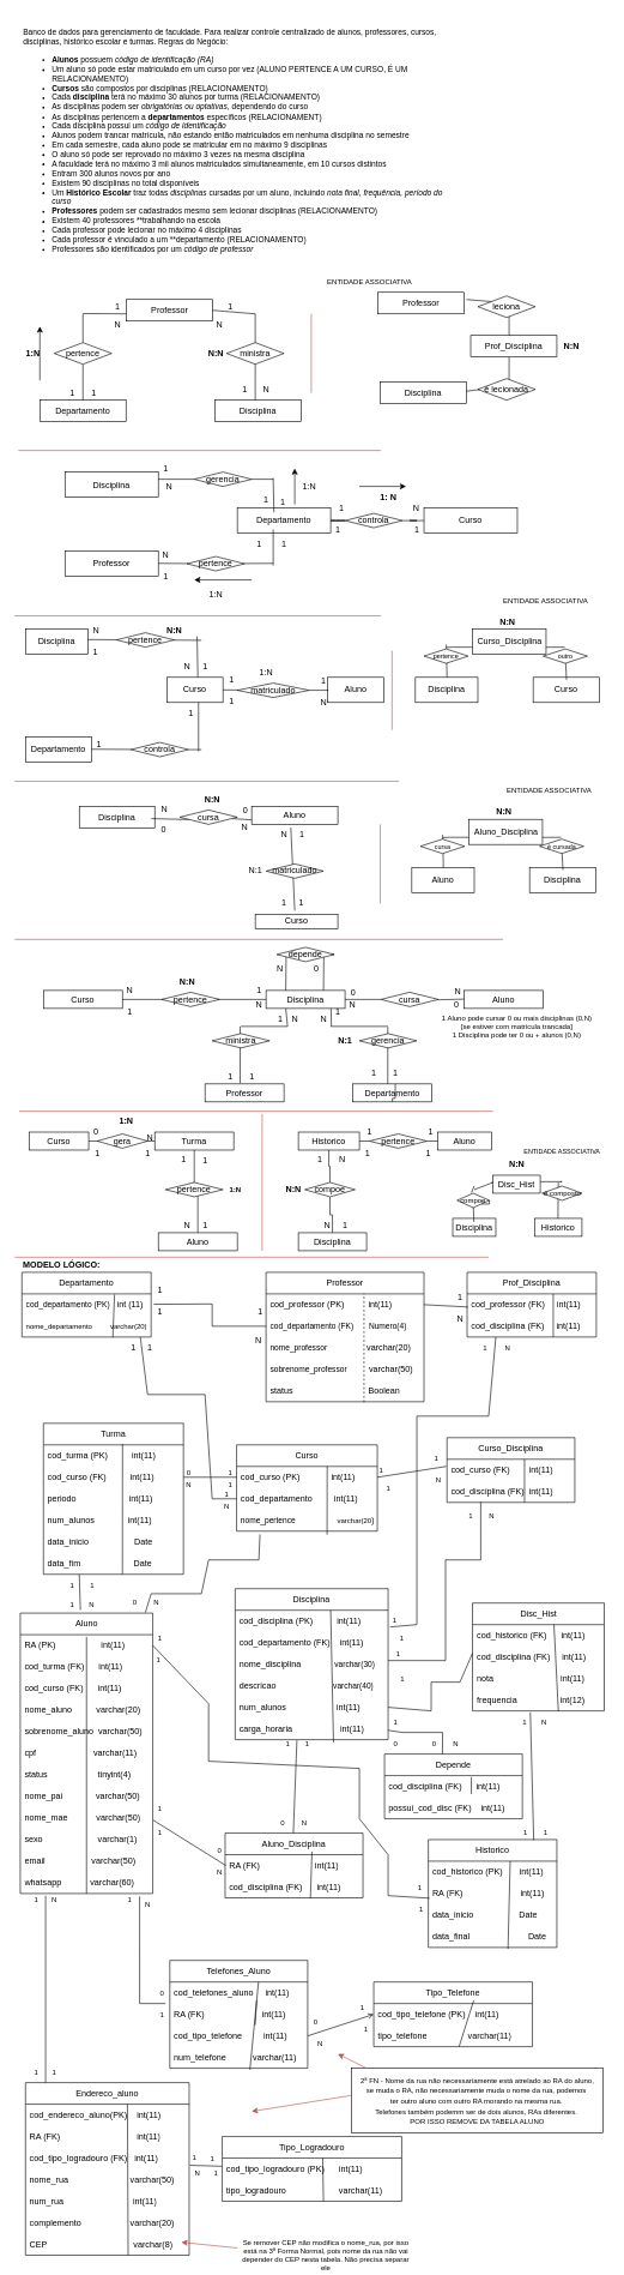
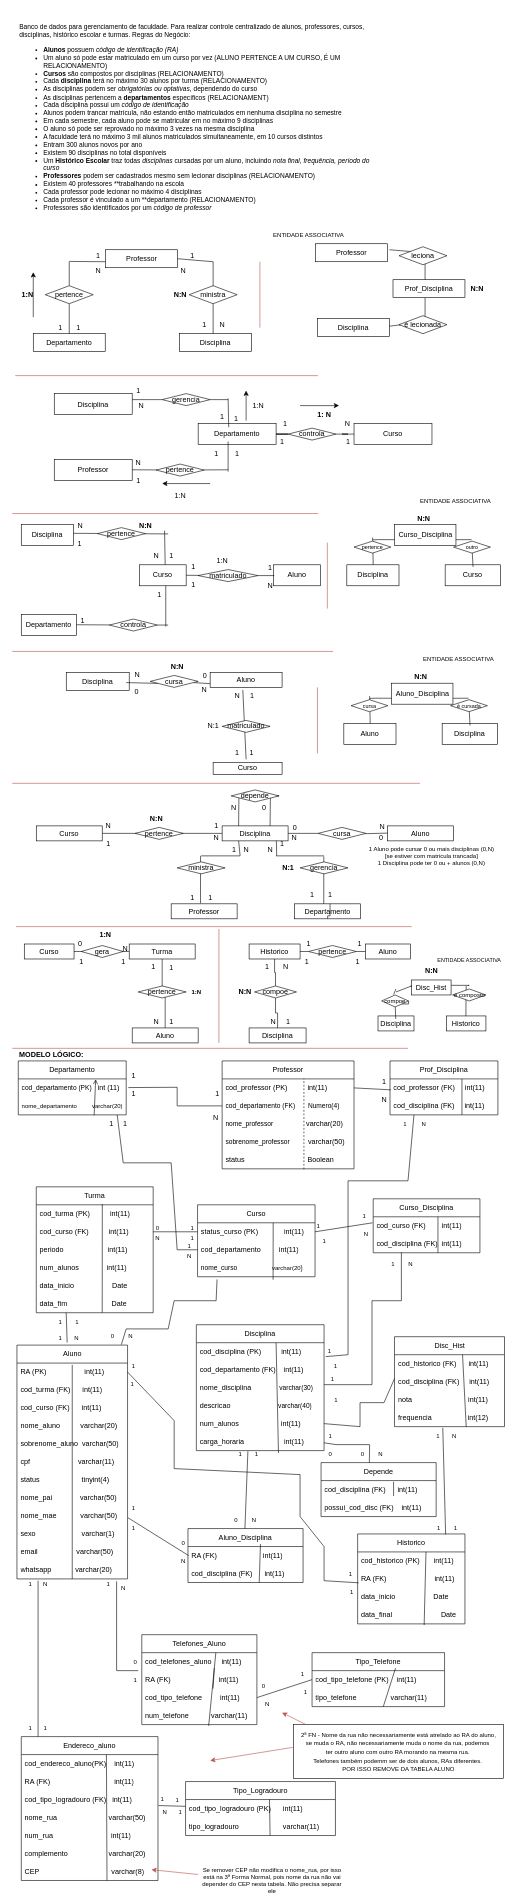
- <mxCell id="39" value="" style="endArrow=none;html=1;rounded=0;fontSize=10;entryX=0.717;entryY=0.025;entryDx=0;entryDy=0;entryPerimeter=0;exitX=0.703;exitY=1.025;exitDx=0;exitDy=0;exitPerimeter=0;" parent="36" source="38" target="37" edge="1"><mxGeometry width="50" height="50" relative="1" as="geometry"><mxPoint x="140.0" y="125" as="sourcePoint" /><mxPoint x="140.175" y="30" as="targetPoint" /></mxGeometry></mxCell>
+ <mxCell id="39" value="" style="endArrow=open;html=1;rounded=0;fontSize=10;entryX=0.717;entryY=0.025;entryDx=0;entryDy=0;entryPerimeter=0;exitX=0.703;exitY=1.025;exitDx=0;exitDy=0;exitPerimeter=0;" parent="36" source="38" target="37" edge="1"><mxGeometry width="50" height="50" relative="1" as="geometry"><mxPoint x="140.0" y="125" as="sourcePoint" /><mxPoint x="140.175" y="30" as="targetPoint" /></mxGeometry></mxCell>
- <mxCell id="32" value="cod_curso (PK)&amp;nbsp; &amp;nbsp; &amp;nbsp; &amp;nbsp; &amp;nbsp; &amp;nbsp; &amp;nbsp;int(11)" style="text;strokeColor=none;fillColor=none;align=left;verticalAlign=middle;spacingLeft=4;spacingRight=4;overflow=hidden;points=[[0,0.5],[1,0.5]];portConstraint=eastwest;rotatable=0;whiteSpace=wrap;html=1;" parent="31" vertex="1"><mxGeometry y="30" width="196" height="30" as="geometry" /></mxCell>
+ <mxCell id="32" value="status_curso (PK)&amp;nbsp; &amp;nbsp; &amp;nbsp; &amp;nbsp; &amp;nbsp; &amp;nbsp; &amp;nbsp;int(11)" style="text;strokeColor=none;fillColor=none;align=left;verticalAlign=middle;spacingLeft=4;spacingRight=4;overflow=hidden;points=[[0,0.5],[1,0.5]];portConstraint=eastwest;rotatable=0;whiteSpace=wrap;html=1;" parent="31" vertex="1"><mxGeometry y="30" width="196" height="30" as="geometry" /></mxCell>
- <mxCell id="35" value="&lt;font style=&quot;font-size: 11px;&quot;&gt;nome_pertence&amp;nbsp; &amp;nbsp; &amp;nbsp; &amp;nbsp; &amp;nbsp; &amp;nbsp; &amp;nbsp; &amp;nbsp; &amp;nbsp; &amp;nbsp;&lt;/font&gt;&lt;font size=&quot;1&quot; style=&quot;&quot;&gt;varchar(20&lt;/font&gt;&lt;font style=&quot;font-size: 11px;&quot;&gt;)&lt;/font&gt;" style="text;strokeColor=none;fillColor=none;align=left;verticalAlign=middle;spacingLeft=4;spacingRight=4;overflow=hidden;points=[[0,0.5],[1,0.5]];portConstraint=eastwest;rotatable=0;whiteSpace=wrap;html=1;" parent="31" vertex="1"><mxGeometry y="90" width="196" height="30" as="geometry" /></mxCell>
+ <mxCell id="35" value="&lt;font style=&quot;font-size: 11px;&quot;&gt;nome_curso&amp;nbsp; &amp;nbsp; &amp;nbsp; &amp;nbsp; &amp;nbsp; &amp;nbsp; &amp;nbsp; &amp;nbsp; &amp;nbsp; &amp;nbsp;&lt;/font&gt;&lt;font size=&quot;1&quot; style=&quot;&quot;&gt;varchar(20&lt;/font&gt;&lt;font style=&quot;font-size: 11px;&quot;&gt;)&lt;/font&gt;" style="text;strokeColor=none;fillColor=none;align=left;verticalAlign=middle;spacingLeft=4;spacingRight=4;overflow=hidden;points=[[0,0.5],[1,0.5]];portConstraint=eastwest;rotatable=0;whiteSpace=wrap;html=1;" parent="31" vertex="1"><mxGeometry y="90" width="196" height="30" as="geometry" /></mxCell>
- <mxCell id="30" value="whatsapp&amp;nbsp; &amp;nbsp; &amp;nbsp; &amp;nbsp; &amp;nbsp; &amp;nbsp; varchar(60)" style="text;strokeColor=none;fillColor=none;align=left;verticalAlign=middle;spacingLeft=4;spacingRight=4;overflow=hidden;points=[[0,0.5],[1,0.5]];portConstraint=eastwest;rotatable=0;whiteSpace=wrap;html=1;" parent="17" vertex="1"><mxGeometry y="360" width="184.5" height="30" as="geometry" /></mxCell>
+ <mxCell id="30" value="whatsapp&amp;nbsp; &amp;nbsp; &amp;nbsp; &amp;nbsp; &amp;nbsp; &amp;nbsp; varchar(20)" style="text;strokeColor=none;fillColor=none;align=left;verticalAlign=middle;spacingLeft=4;spacingRight=4;overflow=hidden;points=[[0,0.5],[1,0.5]];portConstraint=eastwest;rotatable=0;whiteSpace=wrap;html=1;" parent="17" vertex="1"><mxGeometry y="360" width="184.5" height="30" as="geometry" /></mxCell>
- <mxCell id="404" value="" style="endArrow=open;html=1;rounded=0;fontSize=12;exitX=1;exitY=0.5;exitDx=0;exitDy=0;entryX=0;entryY=0.5;entryDx=0;entryDy=0;" parent="1" source="385" target="389" edge="1"><mxGeometry width="50" height="50" relative="1" as="geometry"><mxPoint x="510" y="2805" as="sourcePoint" /><mxPoint x="560" y="2755" as="targetPoint" /></mxGeometry></mxCell>
+ <mxCell id="404" value="" style="endArrow=none;html=1;rounded=0;fontSize=12;exitX=1;exitY=0.5;exitDx=0;exitDy=0;entryX=0;entryY=0.5;entryDx=0;entryDy=0;" parent="1" source="385" target="389" edge="1"><mxGeometry width="50" height="50" relative="1" as="geometry"><mxPoint x="510" y="2805" as="sourcePoint" /><mxPoint x="560" y="2755" as="targetPoint" /></mxGeometry></mxCell>
